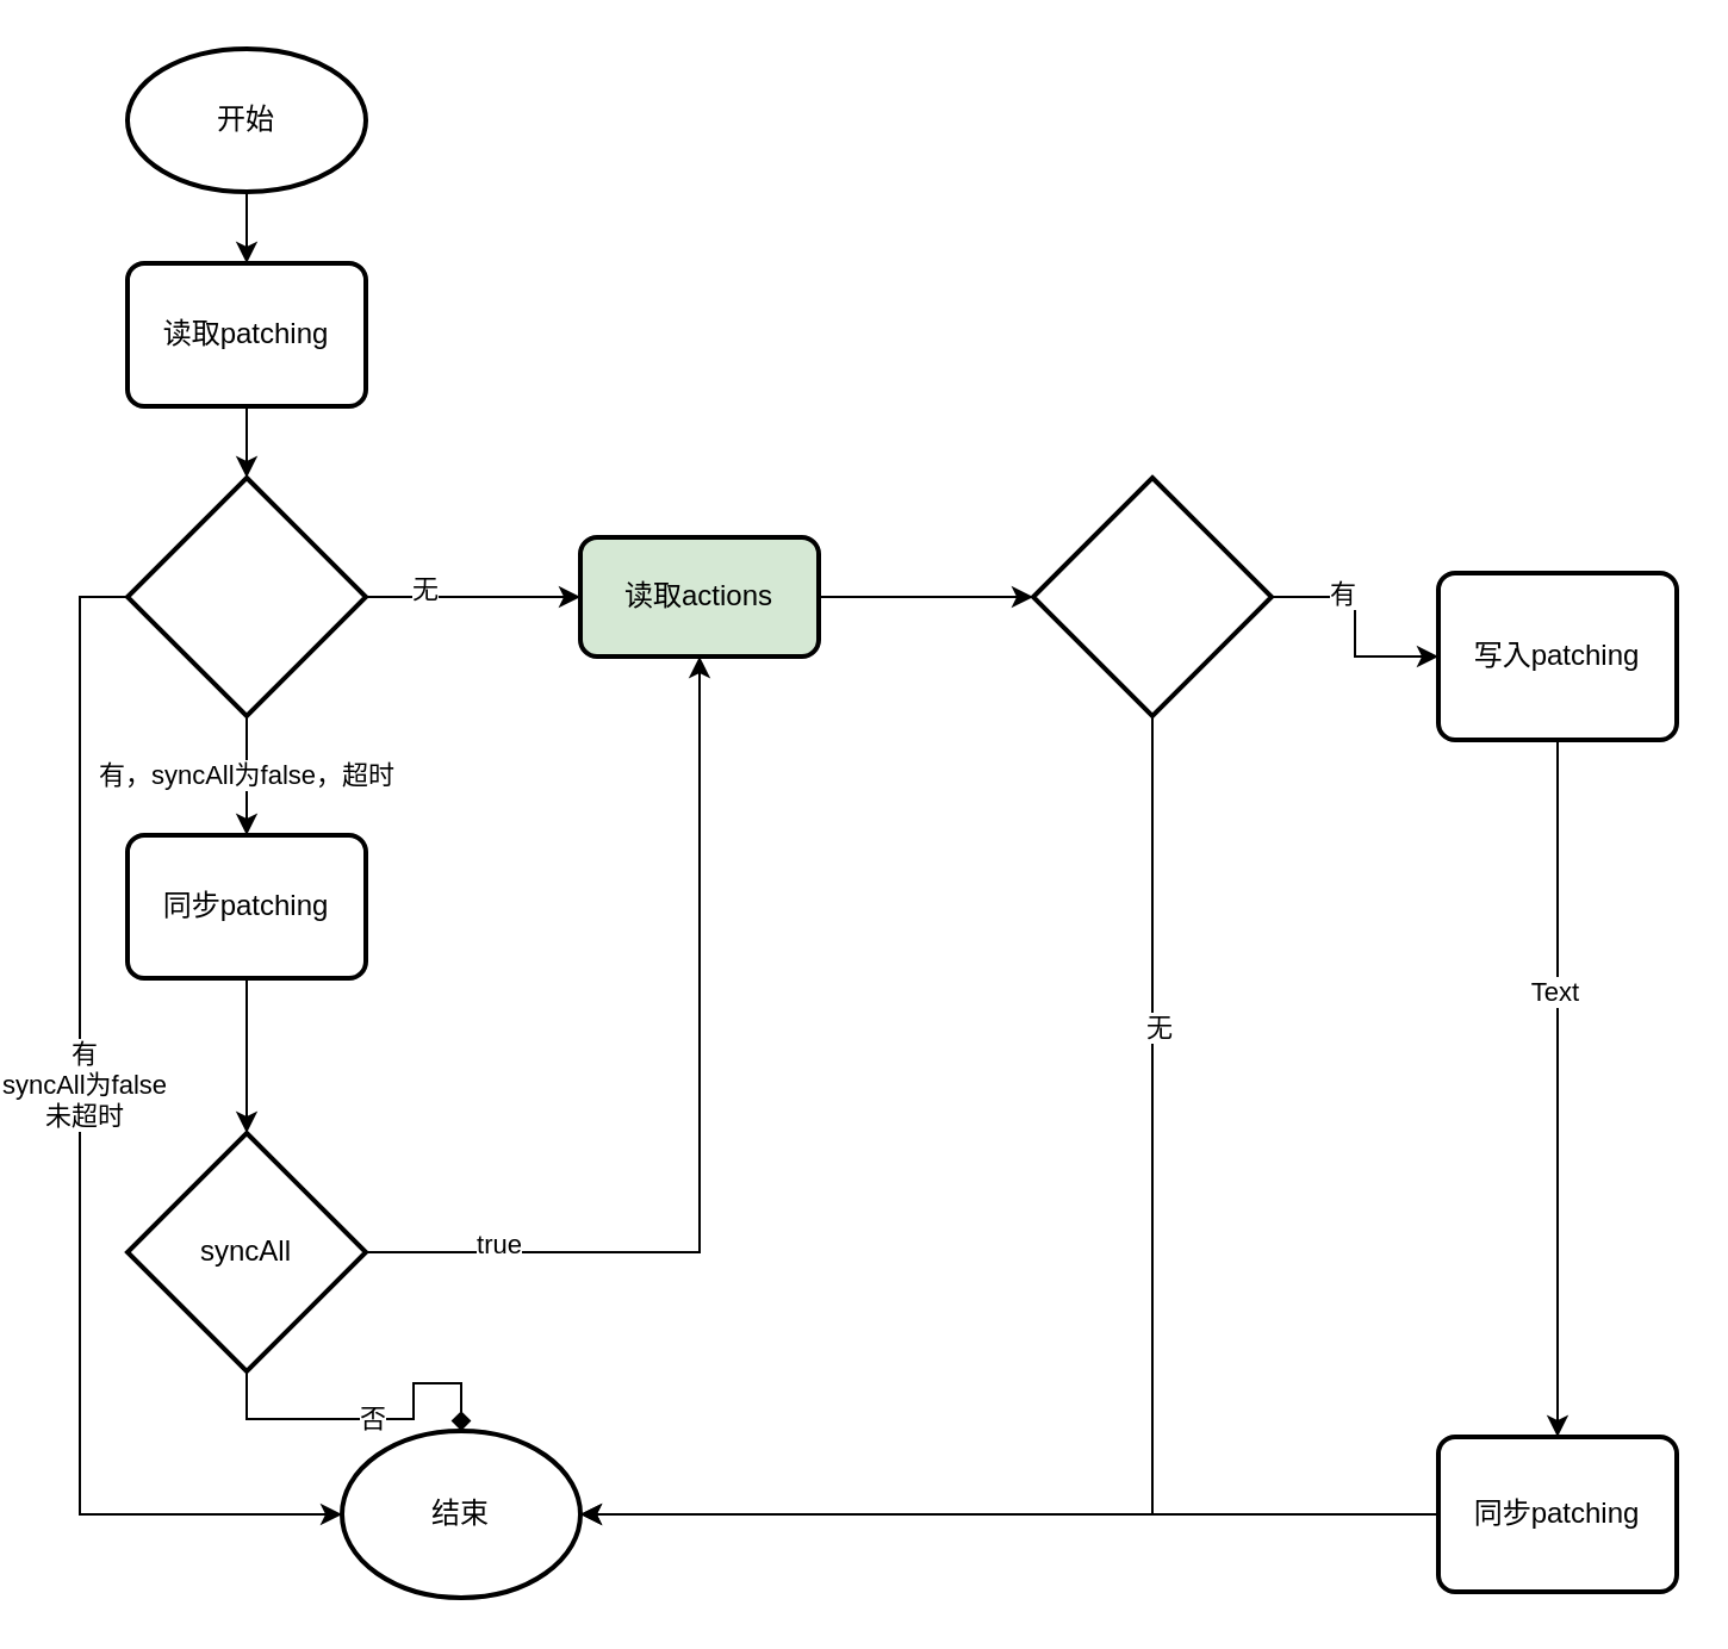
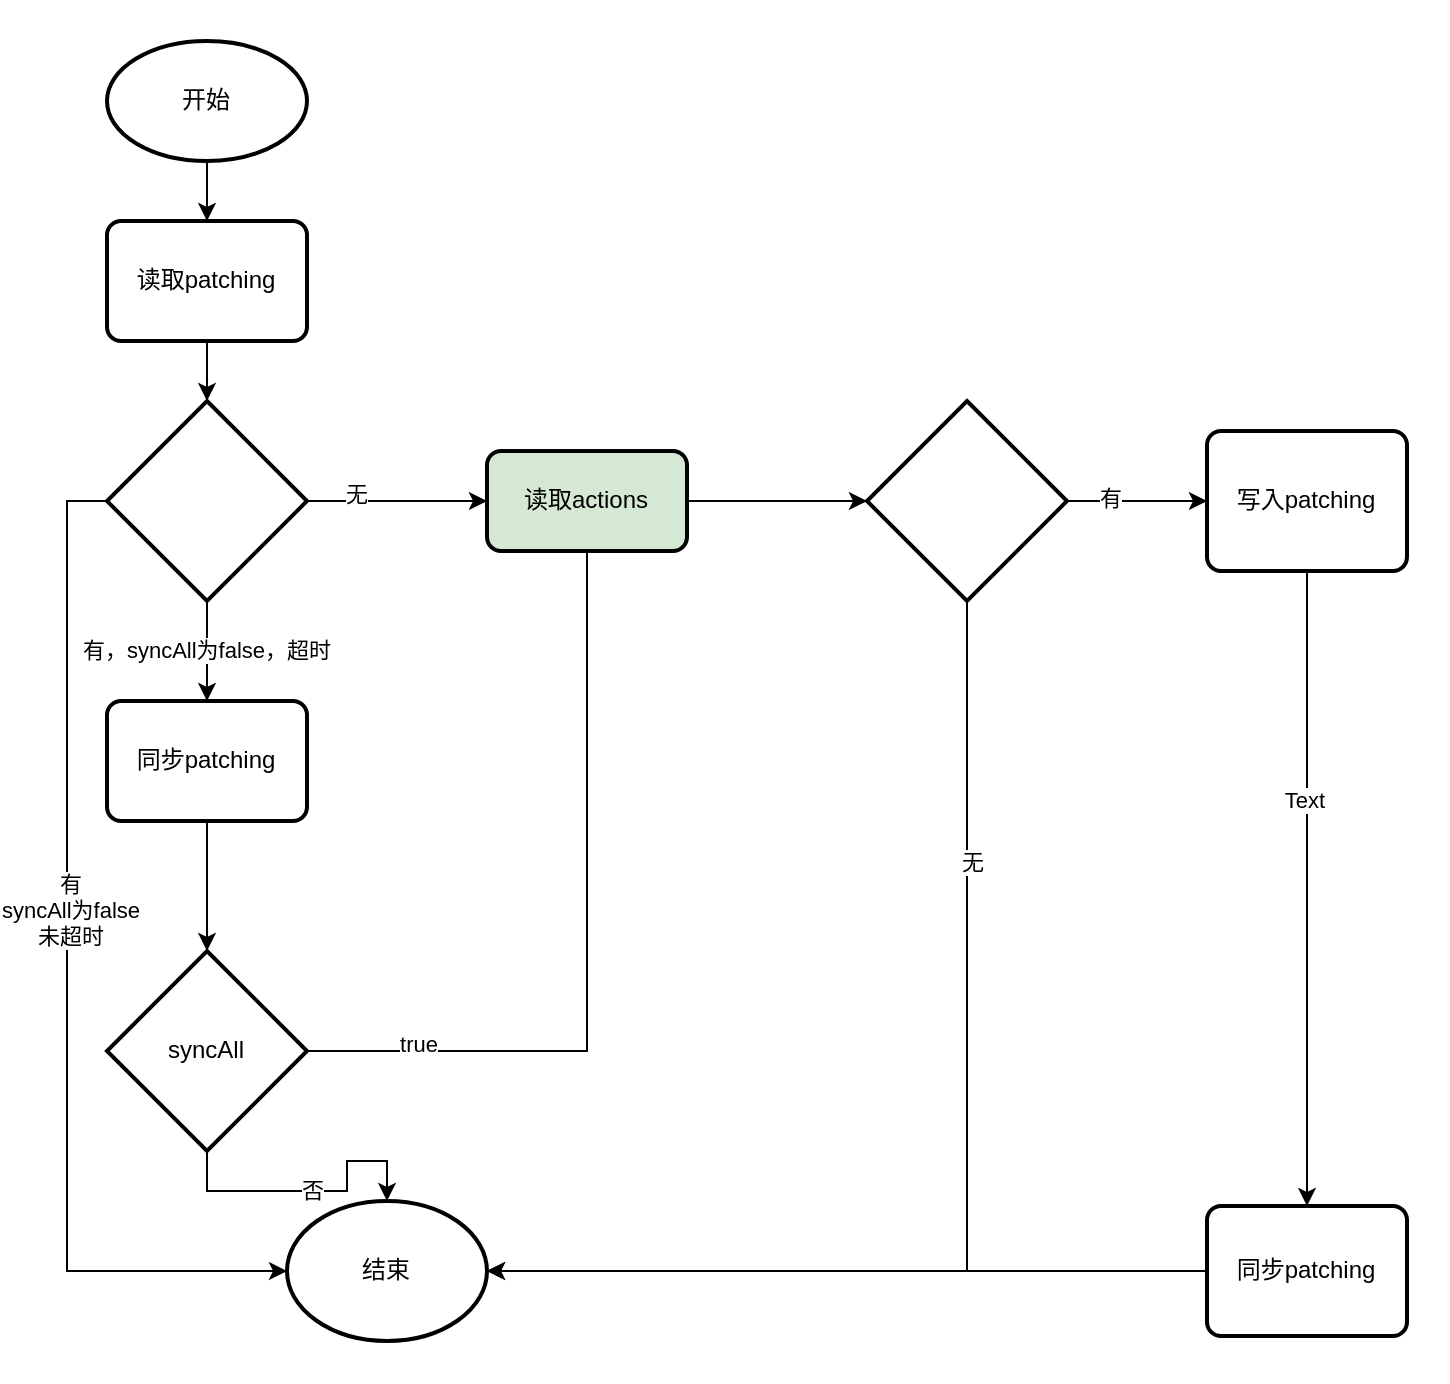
- <mxCell id="28" value="写入patching" style="rounded=1;whiteSpace=wrap;html=1;absoluteArcSize=1;arcSize=14;strokeWidth=2;" vertex="1" parent="1"><mxGeometry x="590" y="240" width="100" height="70" as="geometry" /></mxCell>
+ <mxCell id="28" value="写入patching" style="rounded=1;whiteSpace=wrap;html=1;absoluteArcSize=1;arcSize=14;strokeWidth=2;" vertex="1" parent="1"><mxGeometry x="590" y="215" width="100" height="70" as="geometry" /></mxCell>
- <mxCell id="22" style="edgeStyle=orthogonalEdgeStyle;rounded=0;orthogonalLoop=1;jettySize=auto;html=1;entryX=0.5;entryY=1;entryDx=0;entryDy=0;" edge="1" parent="1" source="25" target="15"><mxGeometry relative="1" as="geometry" /></mxCell>
+ <mxCell id="22" style="edgeStyle=orthogonalEdgeStyle;rounded=0;orthogonalLoop=1;jettySize=auto;html=1;entryX=0.5;entryY=1;entryDx=0;entryDy=0;endArrow=none;" edge="1" parent="1" source="25" target="15"><mxGeometry relative="1" as="geometry" /></mxCell>
- <mxCell id="24" value="否" style="edgeStyle=orthogonalEdgeStyle;rounded=0;orthogonalLoop=1;jettySize=auto;html=1;exitX=0.5;exitY=1;exitDx=0;exitDy=0;exitPerimeter=0;entryX=0.5;entryY=0;entryDx=0;entryDy=0;entryPerimeter=0;endArrow=diamond;" edge="1" parent="1" source="25" target="21"><mxGeometry relative="1" as="geometry" /></mxCell>
+ <mxCell id="24" value="否" style="edgeStyle=orthogonalEdgeStyle;rounded=0;orthogonalLoop=1;jettySize=auto;html=1;exitX=0.5;exitY=1;exitDx=0;exitDy=0;exitPerimeter=0;entryX=0.5;entryY=0;entryDx=0;entryDy=0;entryPerimeter=0;" edge="1" parent="1" source="25" target="21"><mxGeometry relative="1" as="geometry" /></mxCell>
